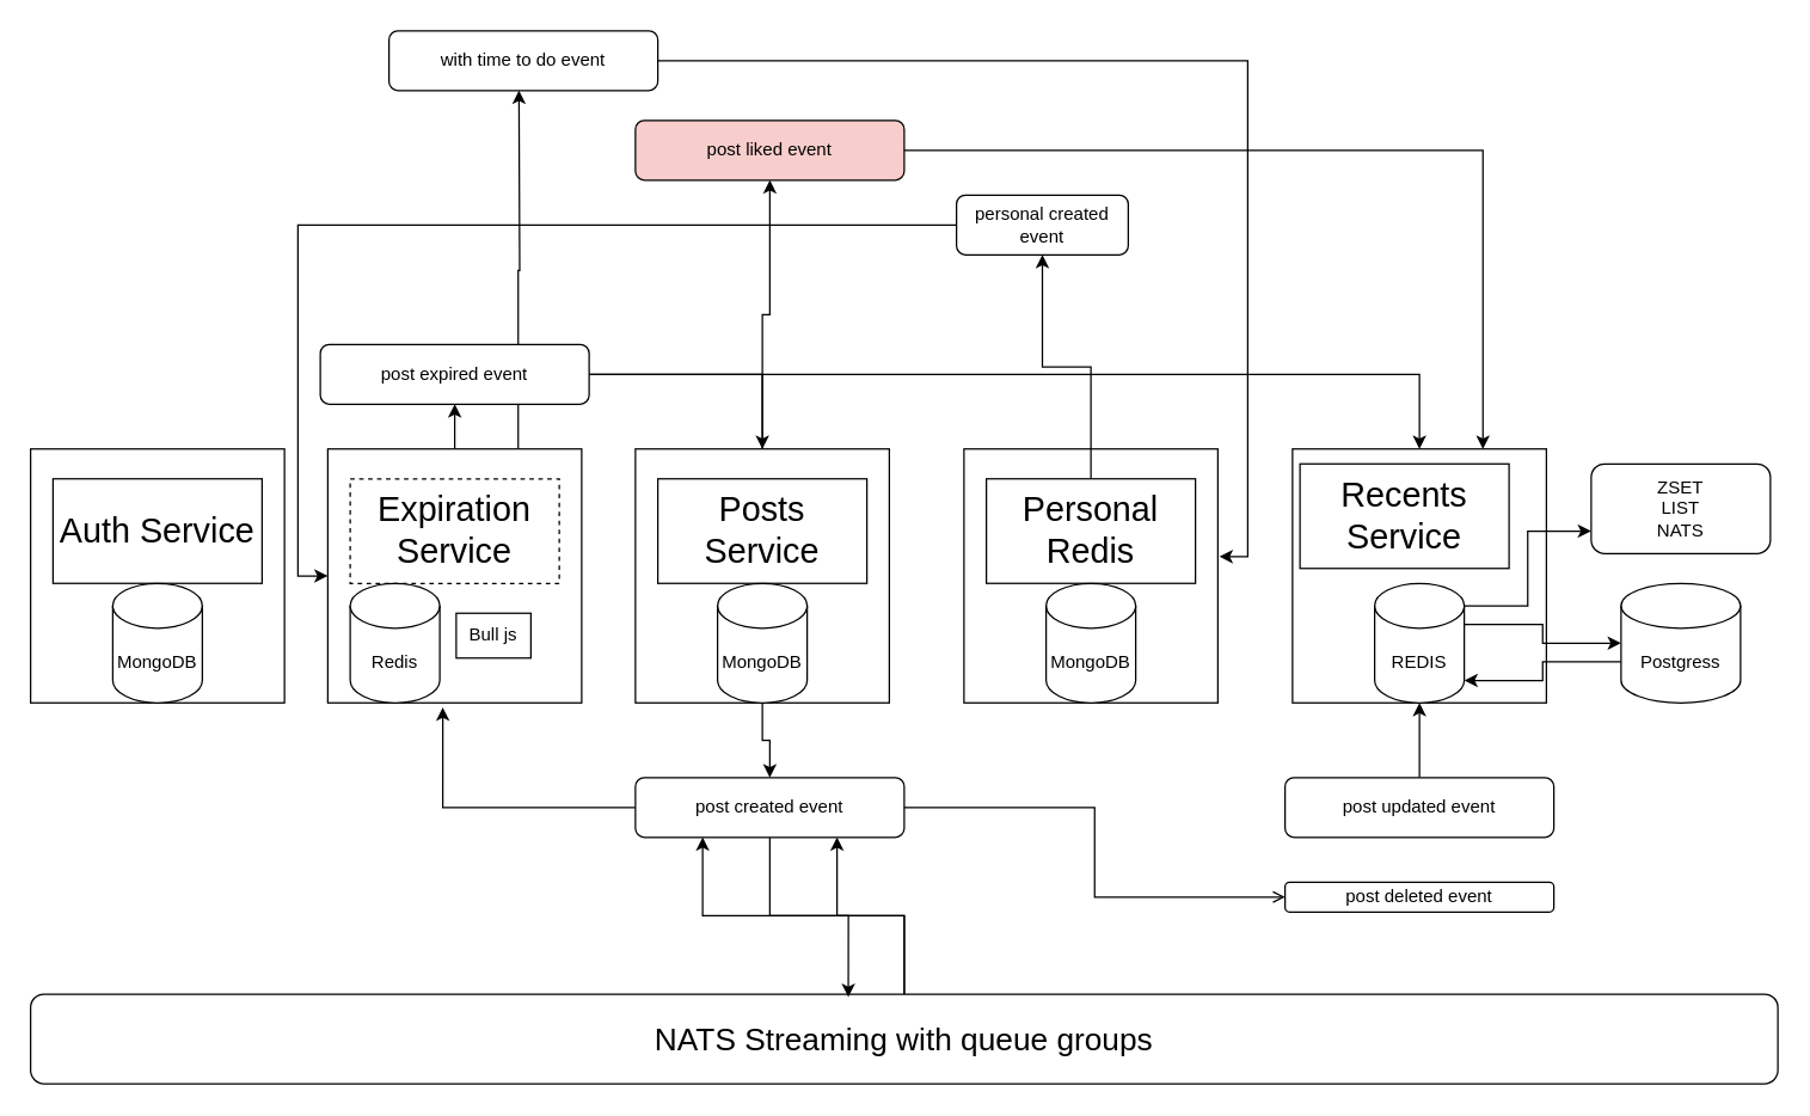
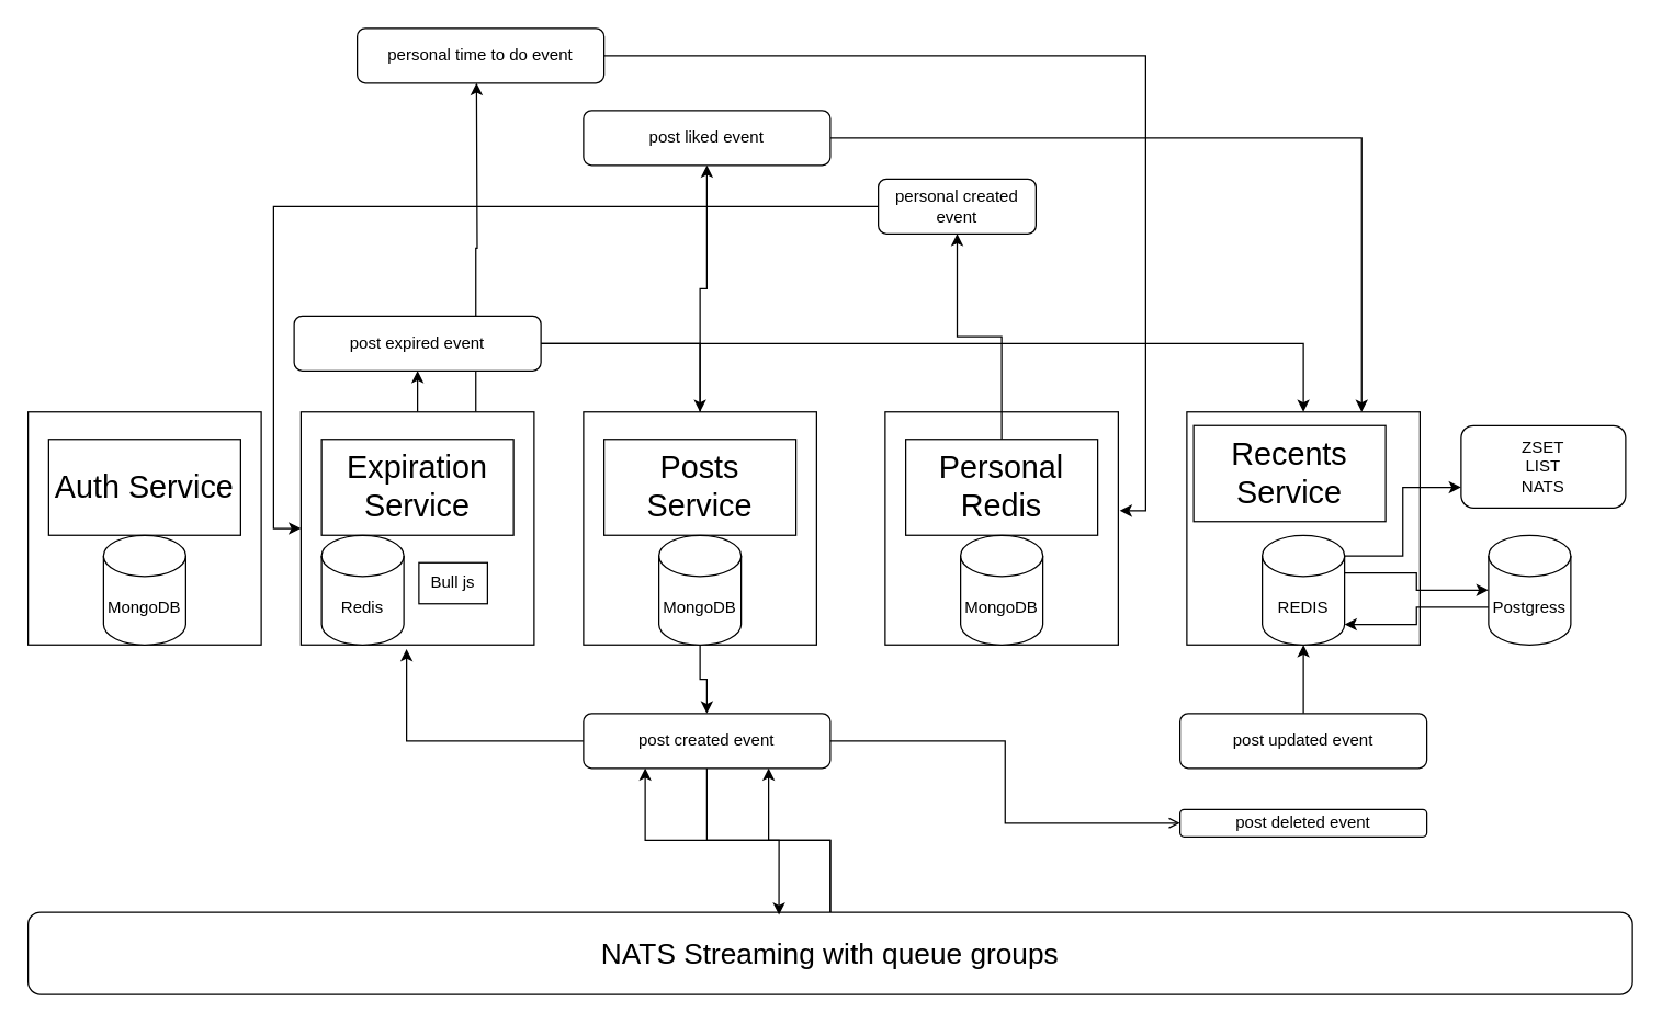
- <mxCell id="33" value="with time to do event" style="rounded=1;whiteSpace=wrap;html=1;" parent="1" vertex="1"><mxGeometry x="260" y="20" width="180" height="40" as="geometry" /></mxCell>
+ <mxCell id="33" value="personal time to do event" style="rounded=1;whiteSpace=wrap;html=1;" parent="1" vertex="1"><mxGeometry x="260" y="20" width="180" height="40" as="geometry" /></mxCell>
- <mxCell id="44" value="post liked event" style="rounded=1;whiteSpace=wrap;html=1;fillColor=#f8cecc;" parent="1" vertex="1"><mxGeometry x="425" y="80" width="180" height="40" as="geometry" /></mxCell>
+ <mxCell id="44" value="post liked event" style="rounded=1;whiteSpace=wrap;html=1;" parent="1" vertex="1"><mxGeometry x="425" y="80" width="180" height="40" as="geometry" /></mxCell>
- <mxCell id="7" value="&lt;font style=&quot;font-size: 23px&quot;&gt;Expiration Service&lt;/font&gt;" style="rounded=0;whiteSpace=wrap;html=1;dashed=1;" parent="1" vertex="1"><mxGeometry x="234" y="320" width="140" height="70" as="geometry" /></mxCell>
+ <mxCell id="7" value="&lt;font style=&quot;font-size: 23px&quot;&gt;Expiration Service&lt;/font&gt;" style="rounded=0;whiteSpace=wrap;html=1;" parent="1" vertex="1"><mxGeometry x="234" y="320" width="140" height="70" as="geometry" /></mxCell>
- <mxCell id="42" value="Postgress" style="shape=cylinder3;whiteSpace=wrap;html=1;boundedLbl=1;backgroundOutline=1;size=15;" parent="1" vertex="1"><mxGeometry x="1085" y="390" width="80" height="80" as="geometry" /></mxCell>
+ <mxCell id="42" value="Postgress" style="shape=cylinder3;whiteSpace=wrap;html=1;boundedLbl=1;backgroundOutline=1;size=15;" parent="1" vertex="1"><mxGeometry x="1085" y="390" width="60" height="80" as="geometry" /></mxCell>
